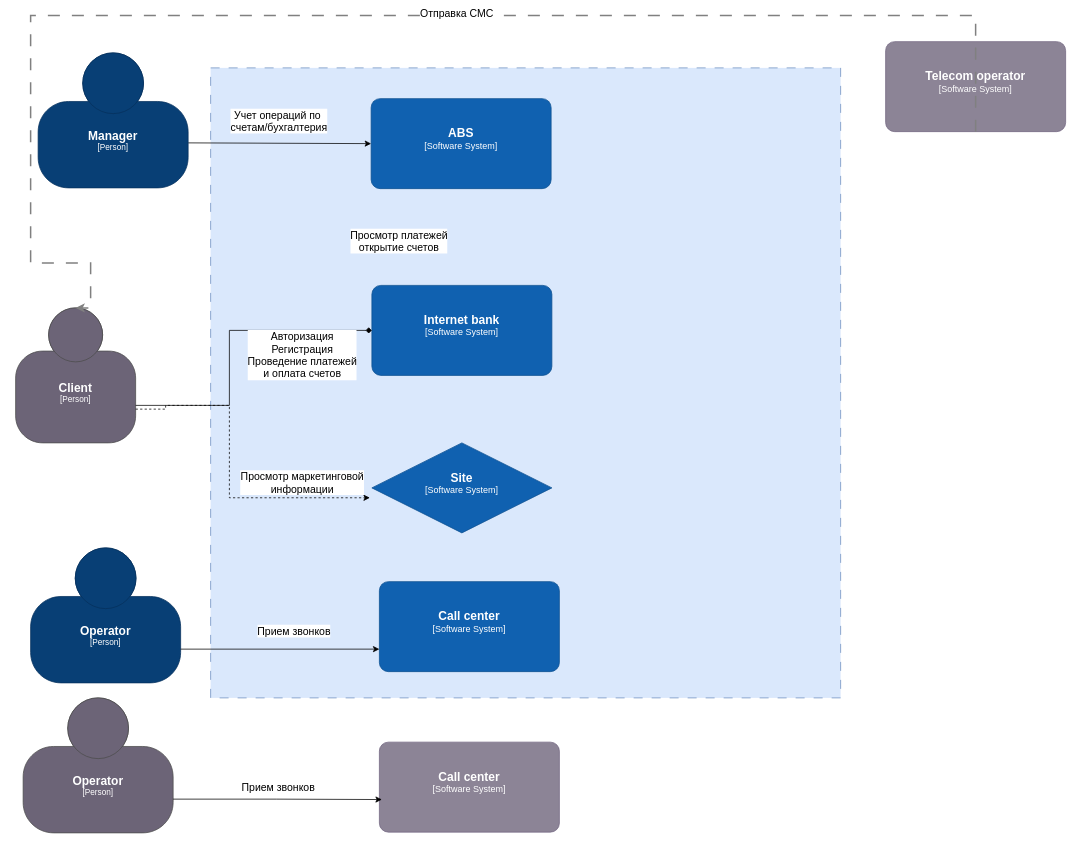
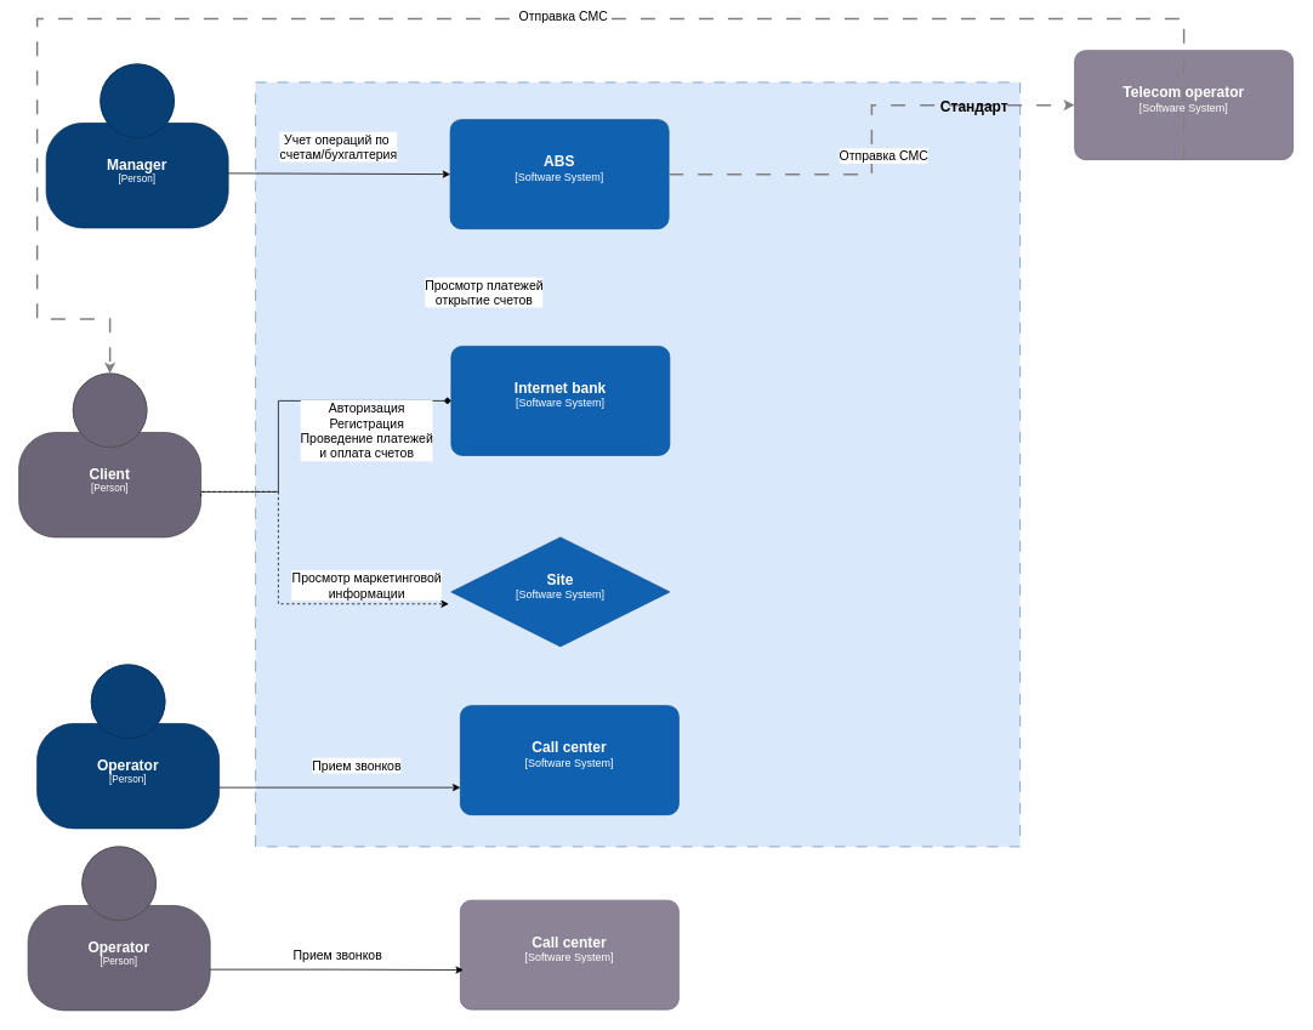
+ <mxCell id="13" style="edgeStyle=orthogonalEdgeStyle;rounded=0;orthogonalLoop=1;jettySize=auto;html=1;exitX=1;exitY=0.5;exitDx=0;exitDy=0;exitPerimeter=0;strokeWidth=2;strokeColor=#808080;dashed=1;dashPattern=8 8;entryX=0;entryY=0.5;entryDx=0;entryDy=0;entryPerimeter=0;" parent="1" source="4" target="12" edge="1"><mxGeometry relative="1" as="geometry"><mxPoint x="930" y="240" as="targetPoint" /></mxGeometry></mxCell>
+ <mxCell id="14" value="Отправка СМС" style="edgeLabel;html=1;align=center;verticalAlign=middle;resizable=0;points=[];fontSize=14;" parent="13" vertex="1" connectable="0"><mxGeometry x="-0.143" y="1" relative="1" as="geometry"><mxPoint x="13" y="-20" as="offset" /></mxGeometry></mxCell>
+ <mxCell id="23" value="Стандарт" style="text;html=1;align=center;verticalAlign=middle;whiteSpace=wrap;rounded=0;fontStyle=1;fontSize=16;" parent="1" vertex="1"><mxGeometry x="1040" y="101" width="60" height="30" as="geometry" /></mxCell>
- <mxCell id="7" value="&lt;font style=&quot;font-size: 16px&quot;&gt;&lt;b&gt;Client&lt;/b&gt;&lt;/font&gt;&lt;div&gt;[Person]&lt;/div&gt;&lt;br&gt;&lt;div&gt;&lt;font style=&quot;font-size: 11px&quot;&gt;&lt;font color=&quot;#cccccc&quot;&gt;&lt;/font&gt;&lt;/div&gt;" style="html=1;fontSize=11;dashed=0;whiteSpace=wrap;fillColor=#6C6477;strokeColor=#4D4D4D;fontColor=#ffffff;shape=mxgraph.c4.person2;align=center;metaEdit=1;points=[[0.5,0,0],[1,0.5,0],[1,0.75,0],[0.75,1,0],[0.5,1,0],[0.25,1,0],[0,0.75,0],[0,0.5,0]];resizable=0;" parent="1" vertex="1"><mxGeometry x="20" y="410" width="160" height="180" as="geometry" /></mxCell>
+ <mxCell id="7" value="&lt;font style=&quot;font-size: 16px&quot;&gt;&lt;b&gt;Client&lt;/b&gt;&lt;/font&gt;&lt;div&gt;[Person]&lt;/div&gt;&lt;br&gt;&lt;div&gt;&lt;font style=&quot;font-size: 11px&quot;&gt;&lt;font color=&quot;#cccccc&quot;&gt;&lt;/font&gt;&lt;/div&gt;" style="html=1;fontSize=11;dashed=0;whiteSpace=wrap;fillColor=#6C6477;strokeColor=#4D4D4D;fontColor=#ffffff;shape=mxgraph.c4.person2;align=center;metaEdit=1;points=[[0.5,0,0],[1,0.5,0],[1,0.75,0],[0.75,1,0],[0.5,1,0],[0.25,1,0],[0,0.75,0],[0,0.5,0]];resizable=0;" parent="1" vertex="1"><mxGeometry x="20" y="410" width="200" height="180" as="geometry" /></mxCell>
